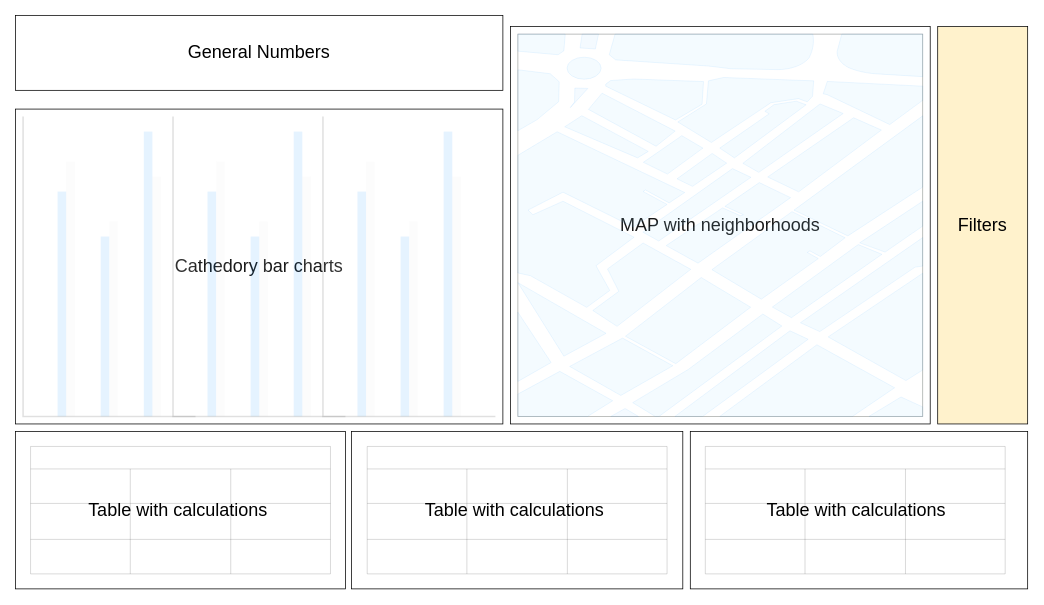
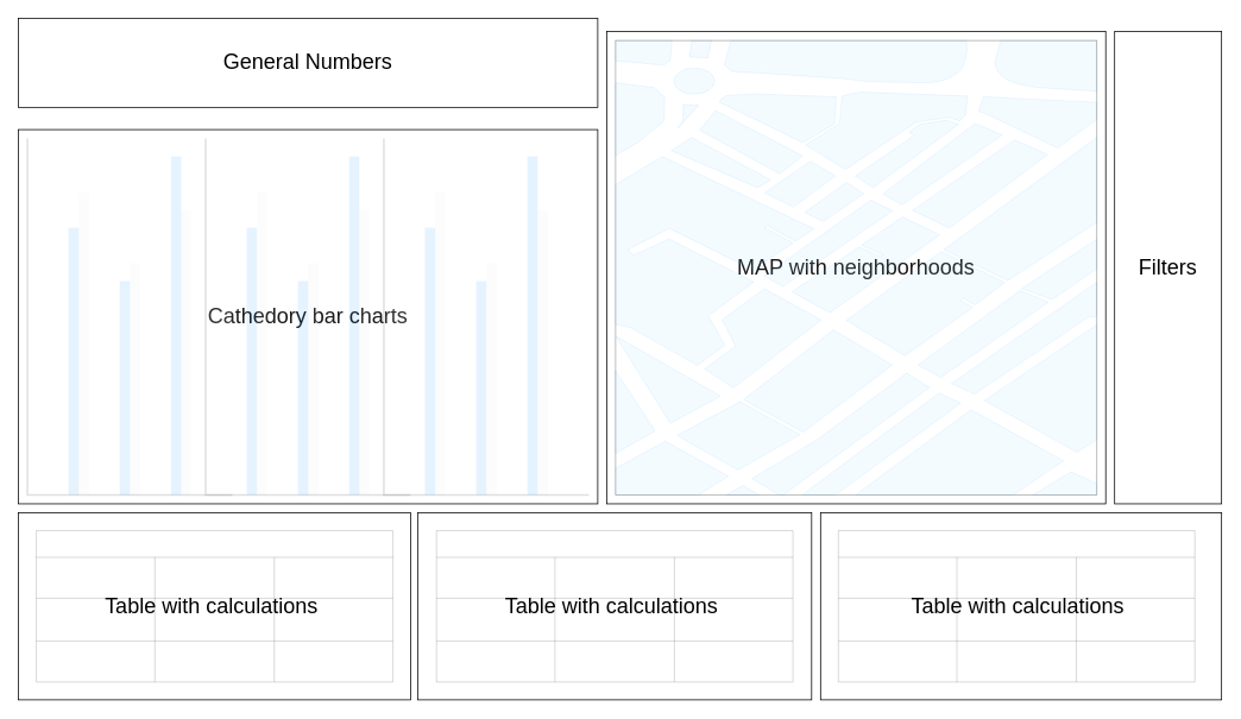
- <mxCell id="2" value="&lt;font style=&quot;font-size: 24px;&quot;&gt;Filters&lt;/font&gt;" style="rounded=0;whiteSpace=wrap;html=1;fillColor=#fff2cc;" vertex="1" parent="1"><mxGeometry x="1250" y="35" width="120" height="530" as="geometry" /></mxCell>
+ <mxCell id="2" value="&lt;font style=&quot;font-size: 24px;&quot;&gt;Filters&lt;/font&gt;" style="rounded=0;whiteSpace=wrap;html=1;" vertex="1" parent="1"><mxGeometry x="1250" y="35" width="120" height="530" as="geometry" /></mxCell>
